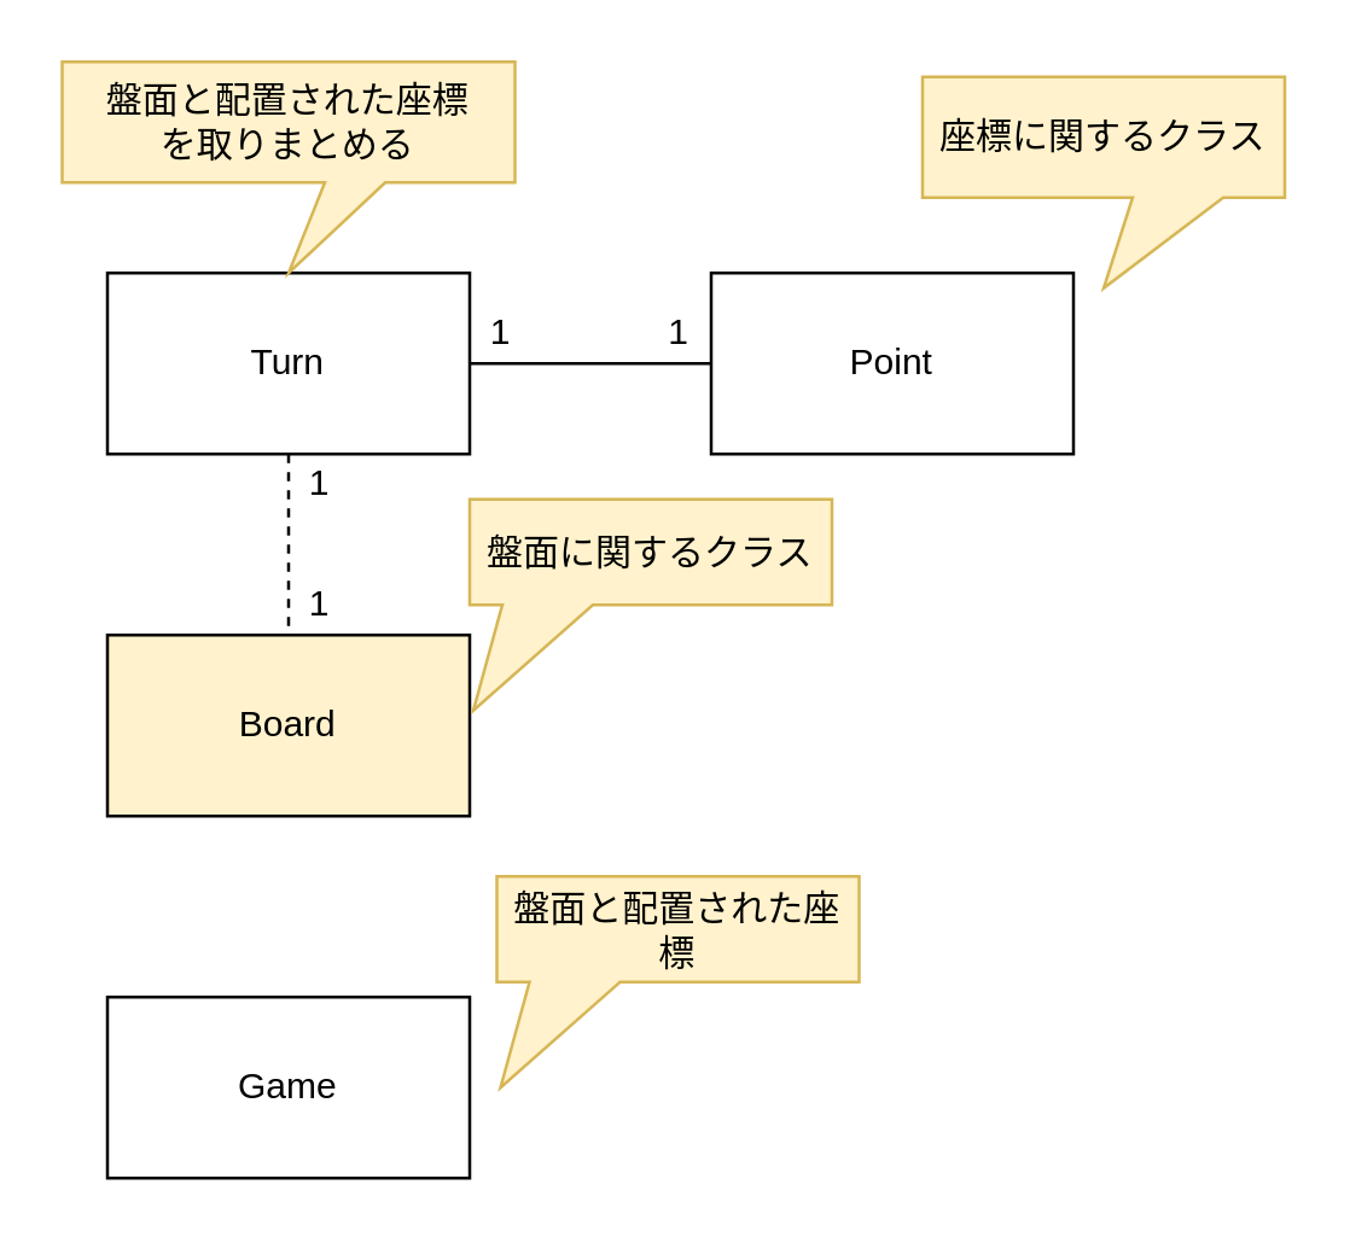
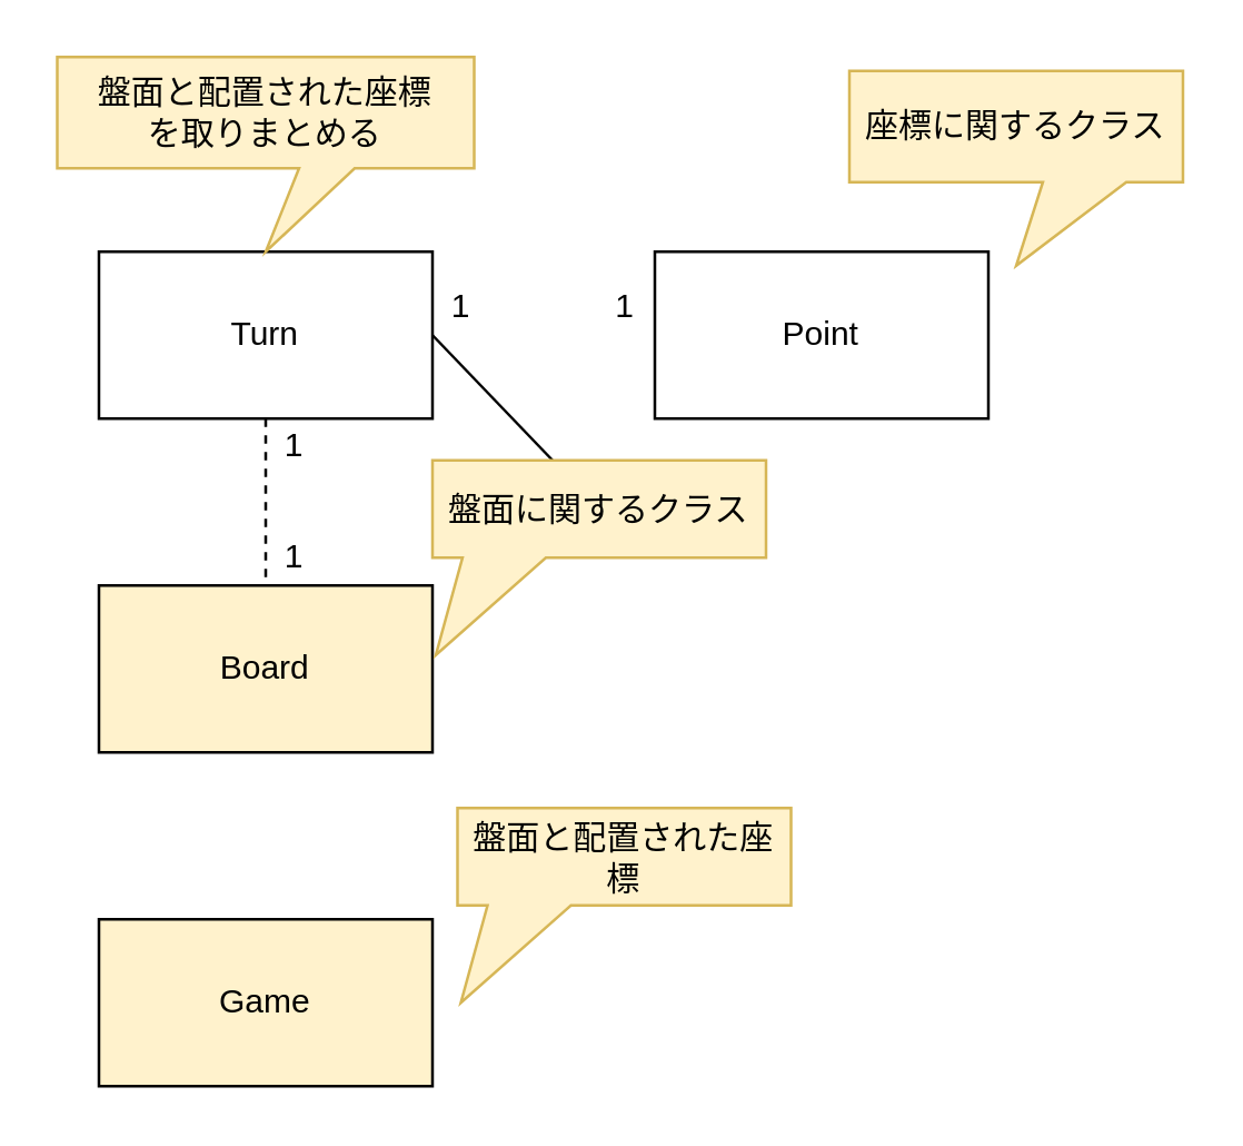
- <mxCell id="3" style="edgeStyle=none;html=1;exitX=1;exitY=0.5;exitDx=0;exitDy=0;endArrow=none;endFill=0;" parent="1" source="4" target="5" edge="1"><mxGeometry relative="1" as="geometry" /></mxCell>
+ <mxCell id="3" style="edgeStyle=none;html=1;exitX=1;exitY=0.5;exitDx=0;exitDy=0;endArrow=none;endFill=0;" parent="1" source="4" target="12" edge="1"><mxGeometry relative="1" as="geometry" /></mxCell>
- <mxCell id="11" value="Game" style="rounded=0;whiteSpace=wrap;html=1;" vertex="1" parent="1"><mxGeometry x="35" y="330" width="120" height="60" as="geometry" /></mxCell>
+ <mxCell id="11" value="Game" style="rounded=0;whiteSpace=wrap;html=1;fillColor=#fff2cc;" vertex="1" parent="1"><mxGeometry x="35" y="330" width="120" height="60" as="geometry" /></mxCell>
